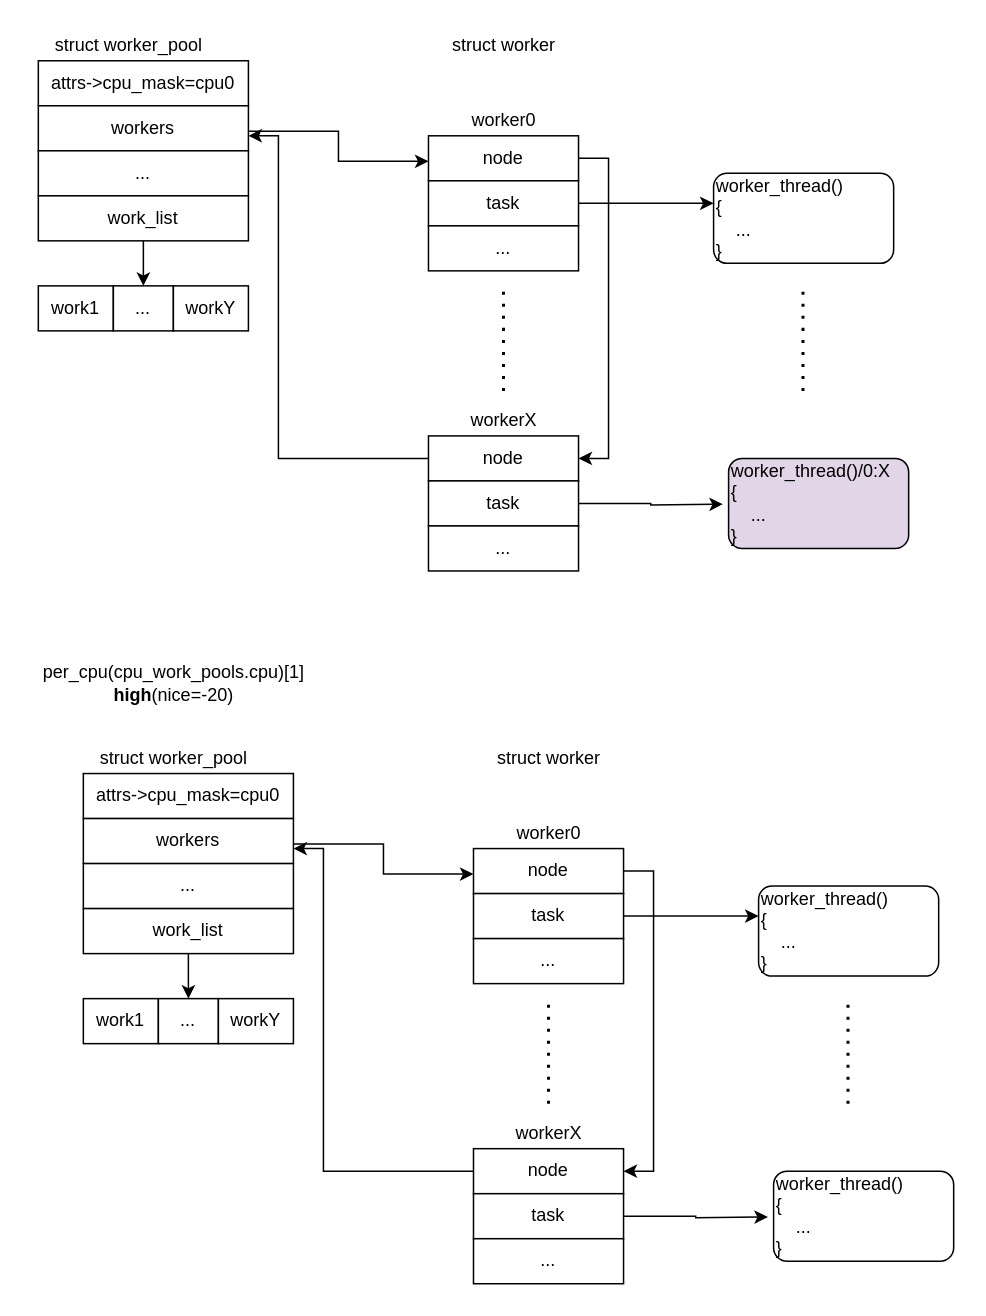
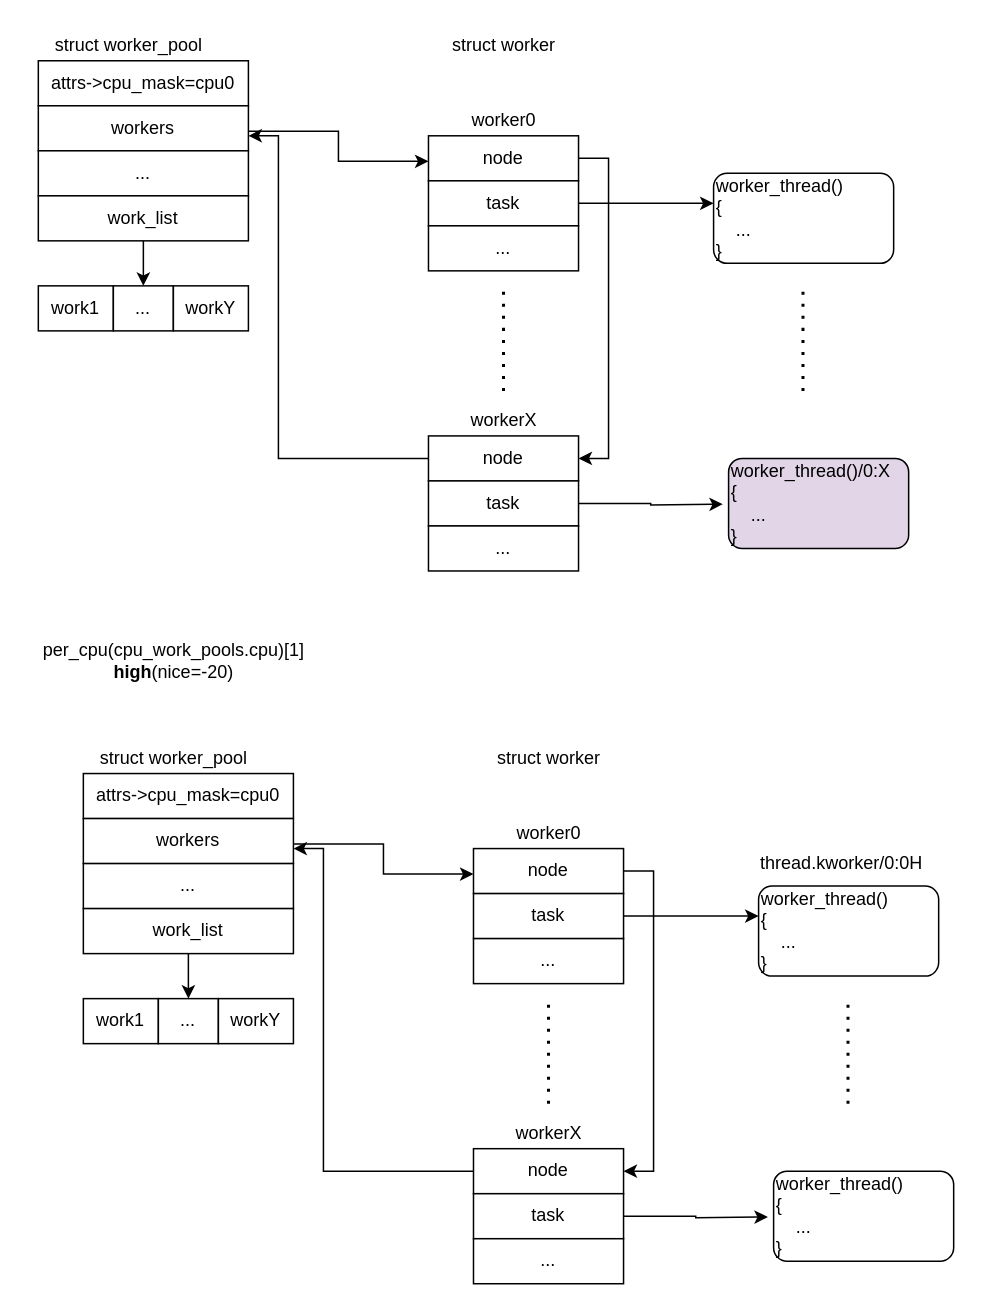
- <mxCell id="29" value="per_cpu(cpu_work_pools.cpu)[1]&lt;br&gt;&lt;b&gt;high&lt;/b&gt;(nice=-20)" style="text;html=1;align=center;verticalAlign=middle;resizable=0;points=[];autosize=1;strokeColor=none;fillColor=none;" vertex="1" parent="1"><mxGeometry x="20" y="440" width="190" height="30" as="geometry" /></mxCell>
+ <mxCell id="29" value="per_cpu(cpu_work_pools.cpu)[1]&lt;br&gt;&lt;b&gt;high&lt;/b&gt;(nice=-20)" style="text;html=1;align=center;verticalAlign=middle;resizable=0;points=[];autosize=1;strokeColor=none;fillColor=none;" vertex="1" parent="1"><mxGeometry x="20" y="425" width="190" height="30" as="geometry" /></mxCell>
+ <mxCell id="52" value="thread.kworker/0:0H" style="text;html=1;align=center;verticalAlign=middle;resizable=0;points=[];autosize=1;strokeColor=none;fillColor=none;" vertex="1" parent="1"><mxGeometry x="500" y="565" width="120" height="20" as="geometry" /></mxCell>
